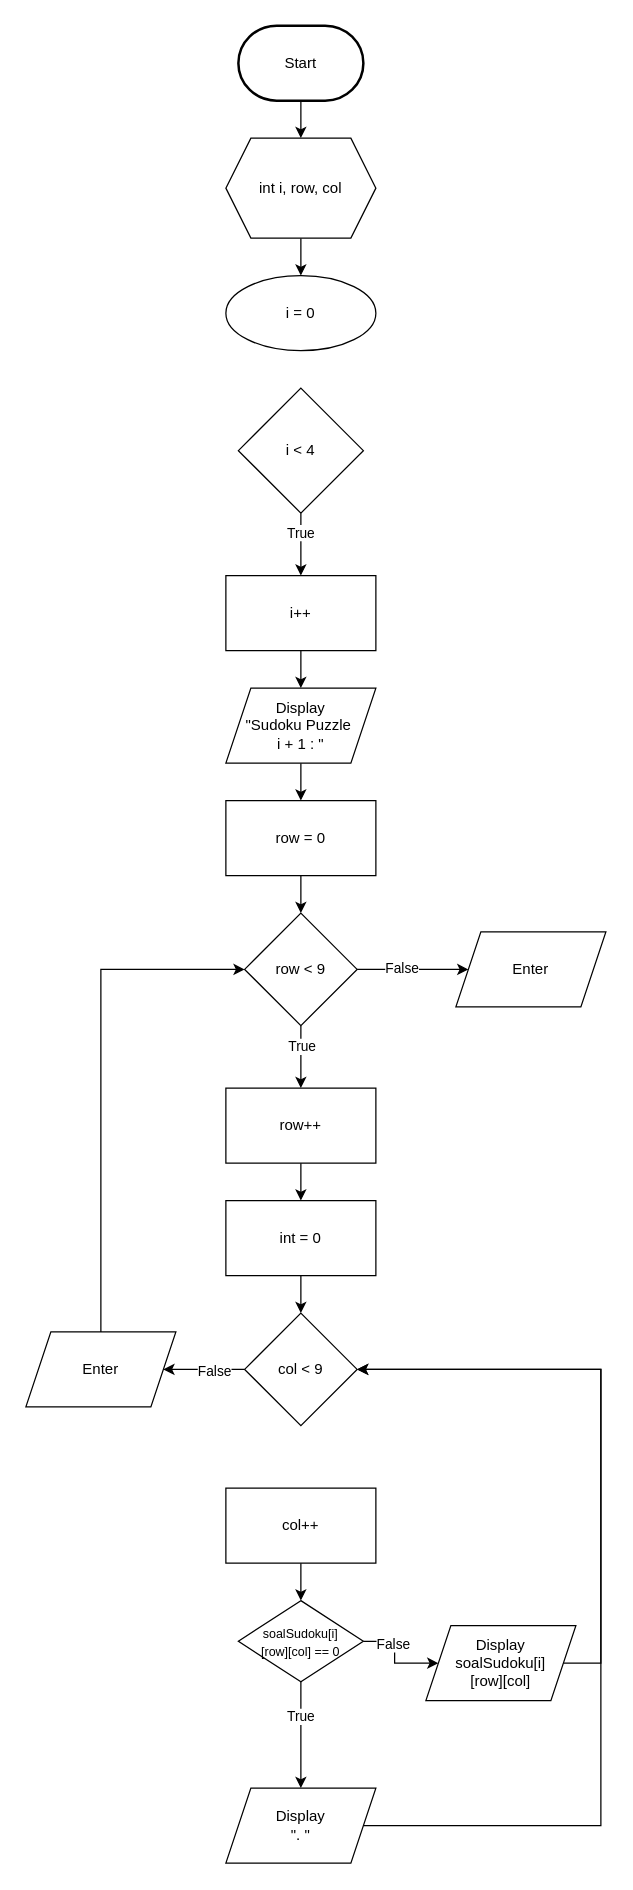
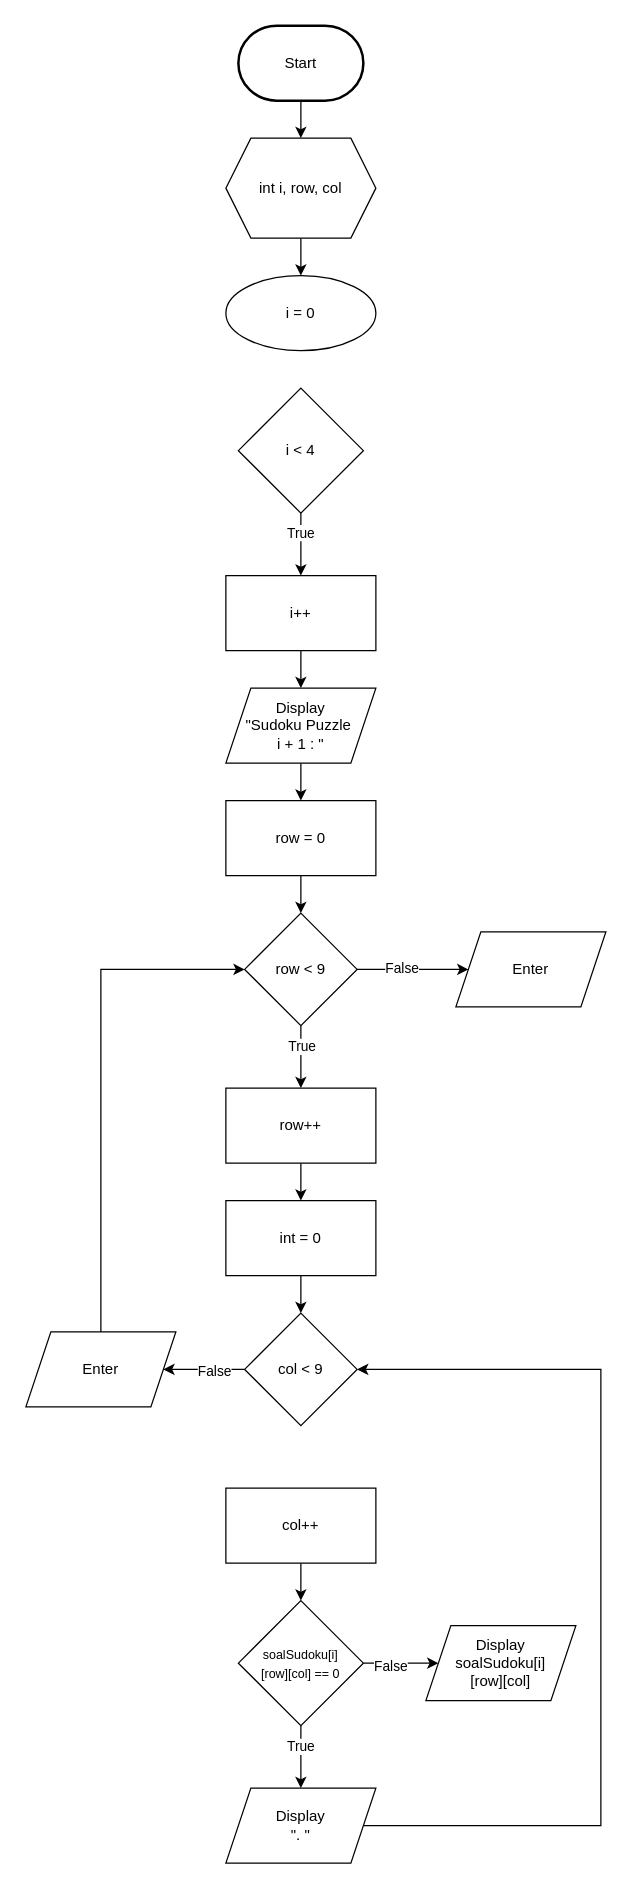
- <mxCell id="34" value="&lt;font style=&quot;font-size: 10px;&quot;&gt;soalSudoku[i]&lt;/font&gt;&lt;div&gt;&lt;font style=&quot;font-size: 10px;&quot;&gt;[row][col] == 0&lt;/font&gt;&lt;/div&gt;" style="rhombus;whiteSpace=wrap;html=1;" vertex="1" parent="1"><mxGeometry x="190" y="1280" width="100" height="65" as="geometry" /></mxCell>
+ <mxCell id="34" value="&lt;font style=&quot;font-size: 10px;&quot;&gt;soalSudoku[i]&lt;/font&gt;&lt;div&gt;&lt;font style=&quot;font-size: 10px;&quot;&gt;[row][col] == 0&lt;/font&gt;&lt;/div&gt;" style="rhombus;whiteSpace=wrap;html=1;" vertex="1" parent="1"><mxGeometry x="190" y="1280" width="100" height="100" as="geometry" /></mxCell>
- <mxCell id="37" style="edgeStyle=orthogonalEdgeStyle;rounded=0;orthogonalLoop=1;jettySize=auto;html=1;entryX=1;entryY=0.5;entryDx=0;entryDy=0;" edge="1" parent="1" source="38" target="27"><mxGeometry relative="1" as="geometry"><Array as="points"><mxPoint x="480" y="1330" /><mxPoint x="480" y="1095" /></Array></mxGeometry></mxCell>
